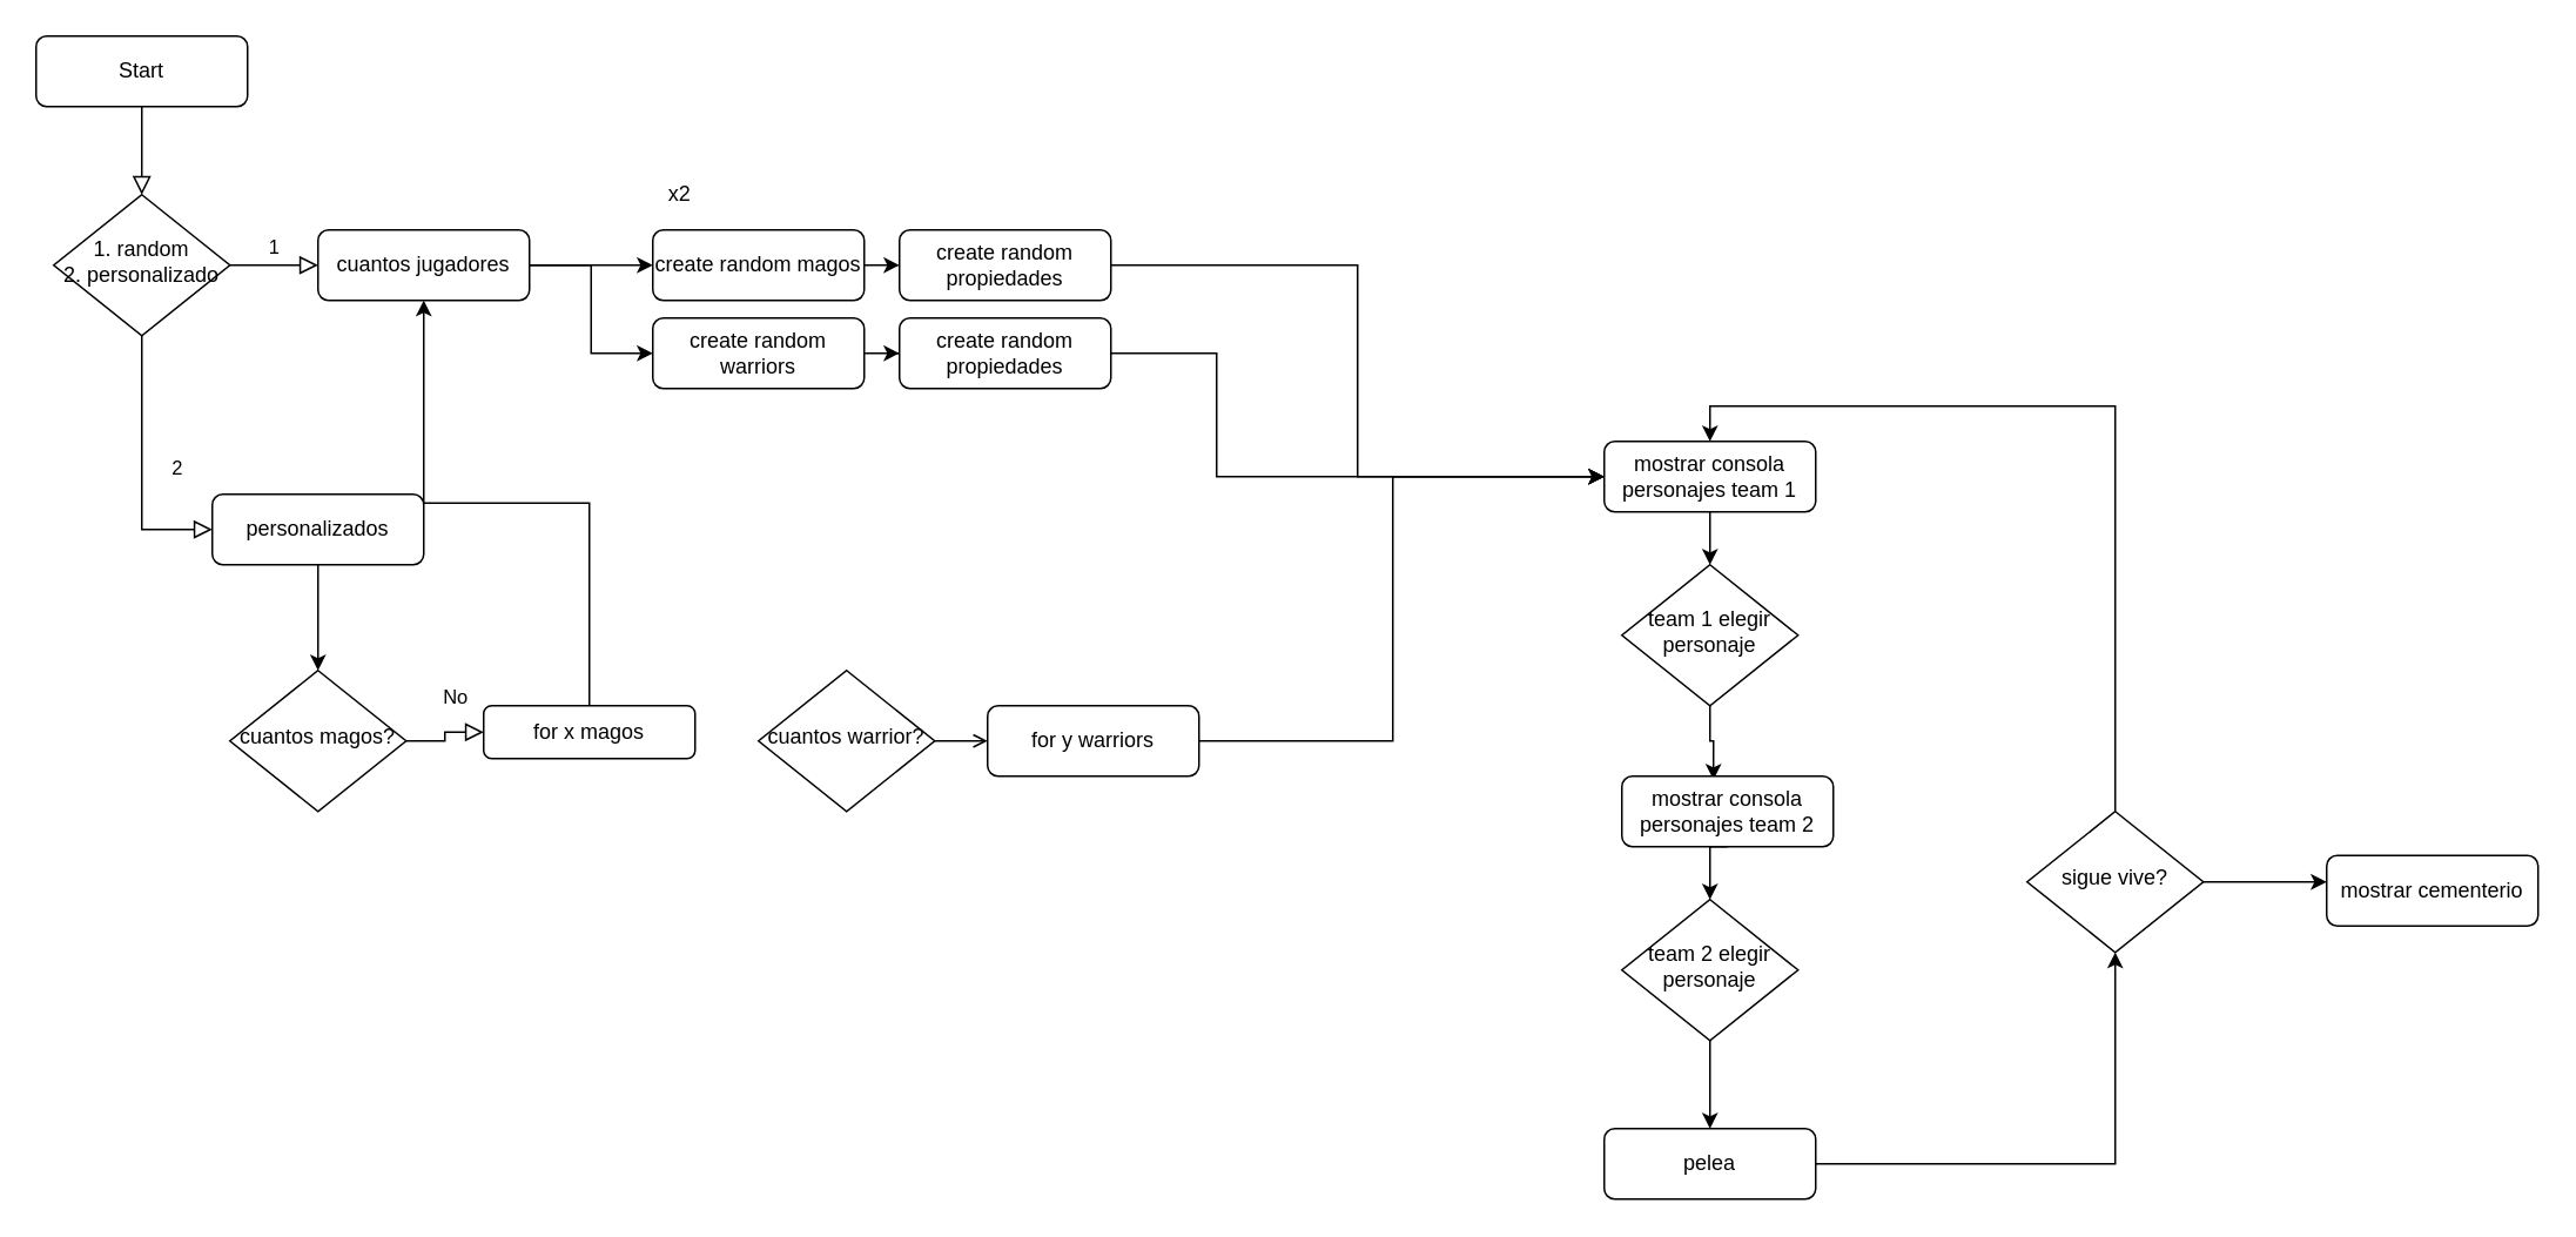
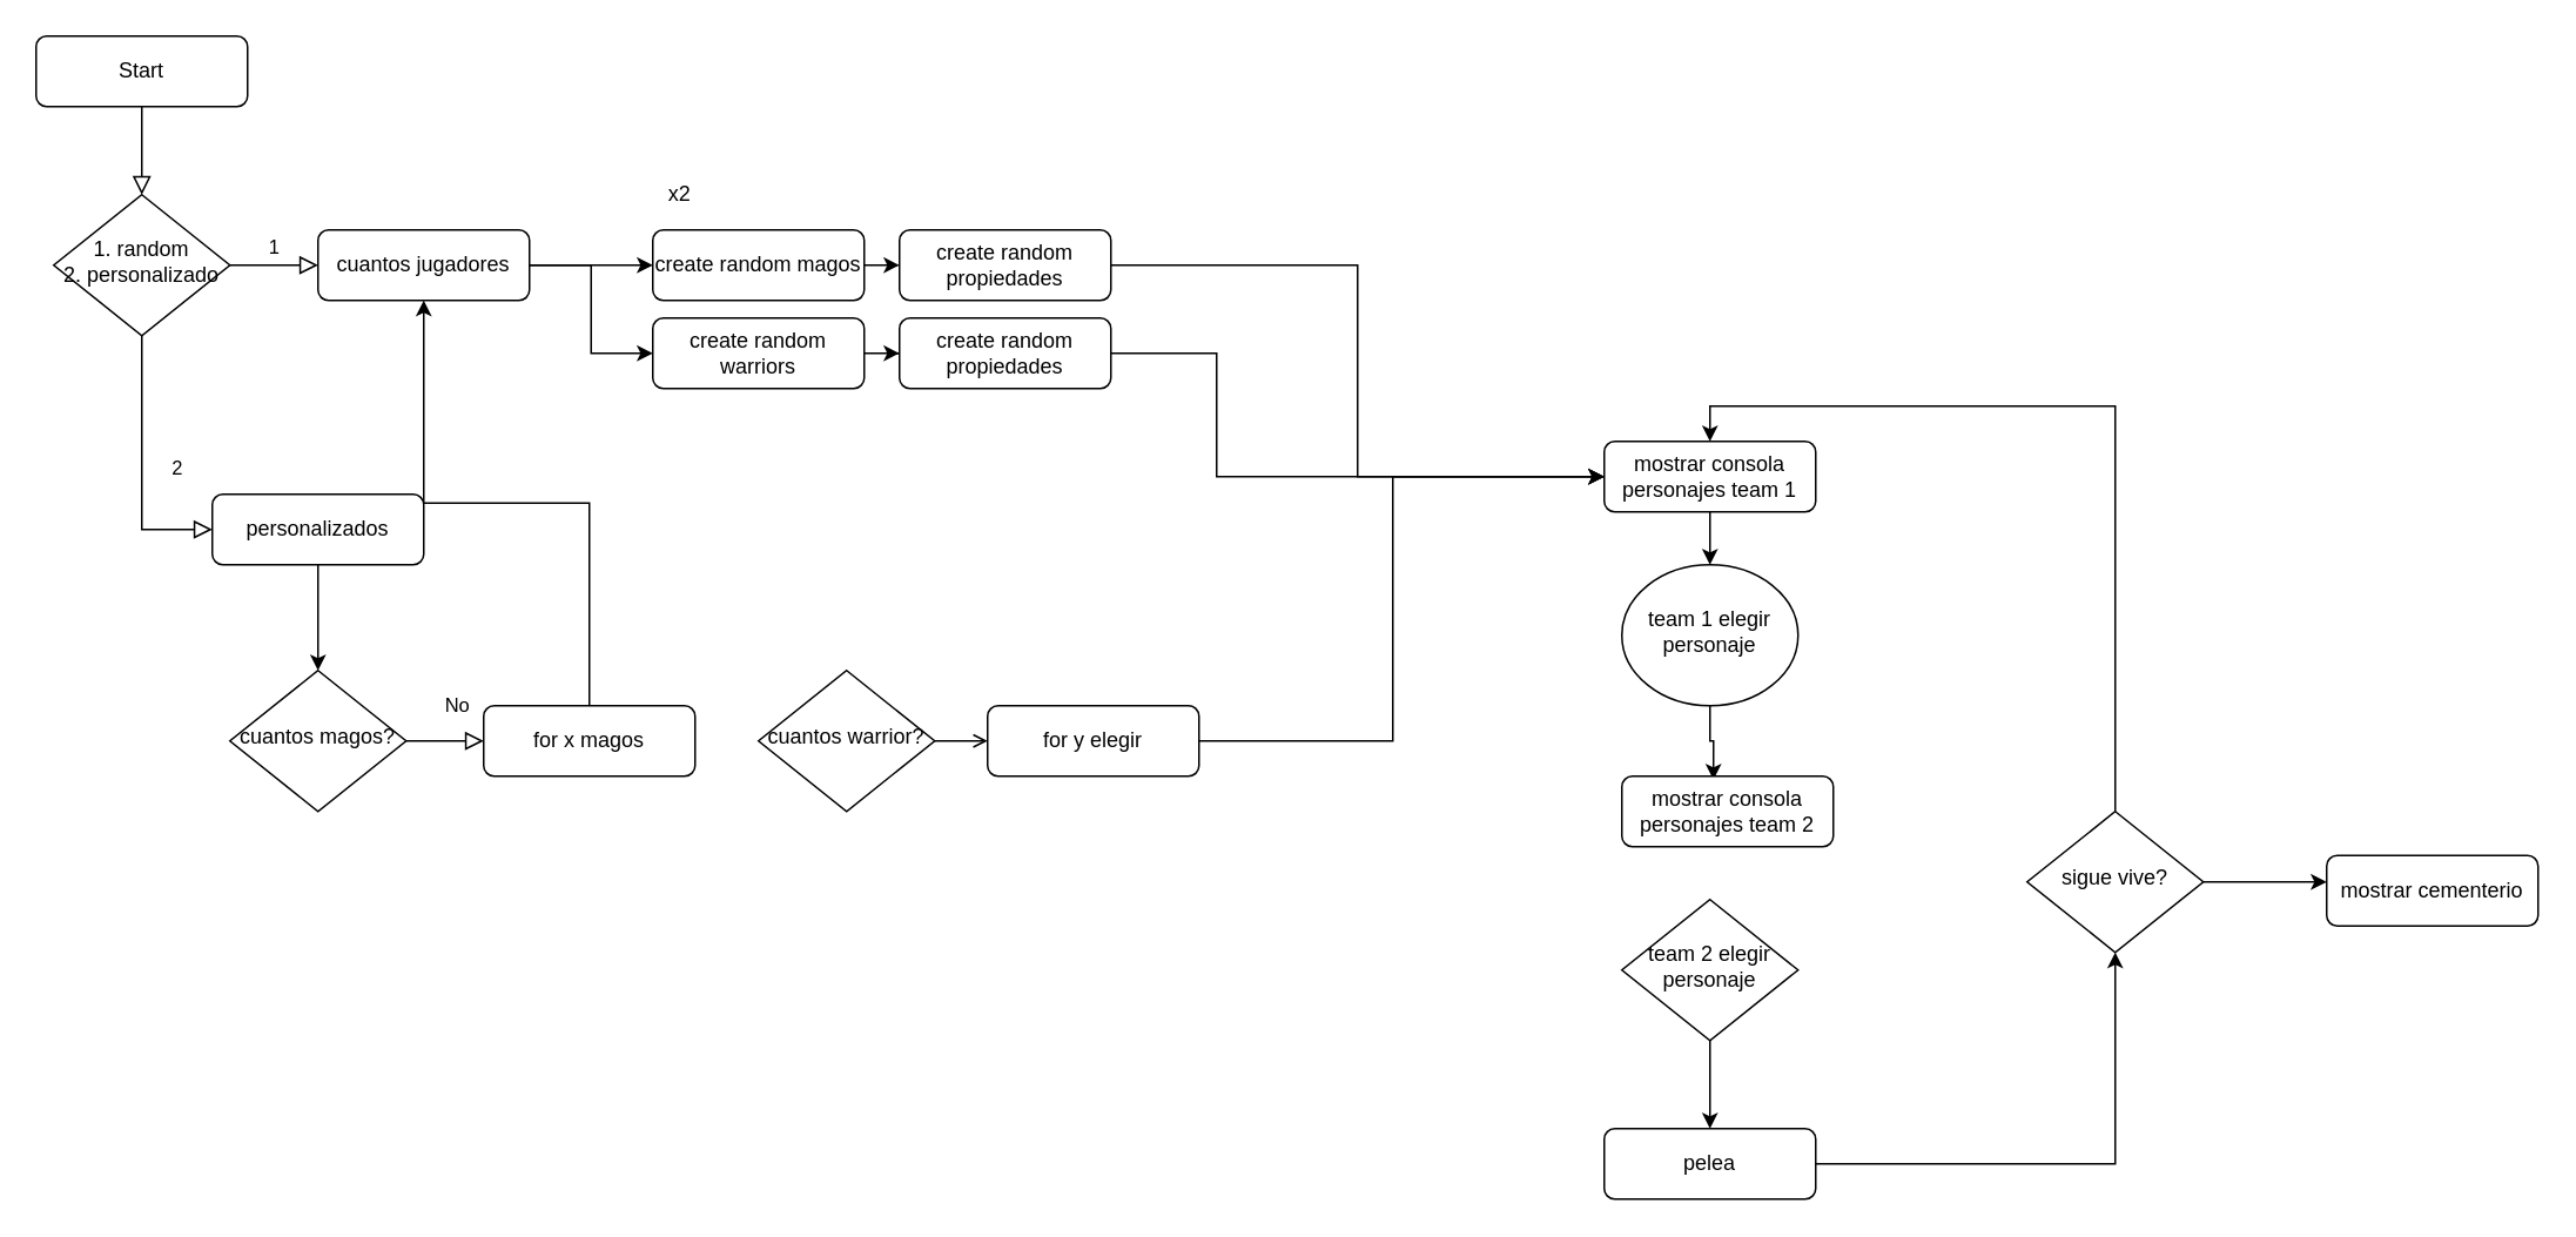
- <mxCell id="32" value="team 1 elegir personaje" style="rhombus;whiteSpace=wrap;html=1;shadow=0;fontFamily=Helvetica;fontSize=12;align=center;strokeWidth=1;spacing=6;spacingTop=-4;" vertex="1" parent="1"><mxGeometry x="920" y="320" width="100" height="80" as="geometry" /></mxCell>
+ <mxCell id="32" value="team 1 elegir personaje" style="ellipse;whiteSpace=wrap;html=1;shadow=0;fontFamily=Helvetica;fontSize=12;align=center;strokeWidth=1;spacing=6;spacingTop=-4;" vertex="1" parent="1"><mxGeometry x="920" y="320" width="100" height="80" as="geometry" /></mxCell>
- <mxCell id="13" value="for x magos" style="rounded=1;whiteSpace=wrap;html=1;fontSize=12;glass=0;strokeWidth=1;shadow=0;" parent="1" vertex="1"><mxGeometry x="274" y="400" width="120" height="30" as="geometry" /></mxCell>
+ <mxCell id="13" value="for x magos" style="rounded=1;whiteSpace=wrap;html=1;fontSize=12;glass=0;strokeWidth=1;shadow=0;" parent="1" vertex="1"><mxGeometry x="274" y="400" width="120" height="40" as="geometry" /></mxCell>
- <mxCell id="30" value="for y warriors" style="rounded=1;whiteSpace=wrap;html=1;fontSize=12;glass=0;strokeWidth=1;shadow=0;" vertex="1" parent="1"><mxGeometry x="560" y="400" width="120" height="40" as="geometry" /></mxCell>
+ <mxCell id="30" value="for y elegir" style="rounded=1;whiteSpace=wrap;html=1;fontSize=12;glass=0;strokeWidth=1;shadow=0;" vertex="1" parent="1"><mxGeometry x="560" y="400" width="120" height="40" as="geometry" /></mxCell>
- <mxCell id="35" style="edgeStyle=orthogonalEdgeStyle;rounded=0;orthogonalLoop=1;jettySize=auto;html=1;exitX=0.5;exitY=1;exitDx=0;exitDy=0;entryX=0.5;entryY=0;entryDx=0;entryDy=0;" edge="1" parent="1" source="36" target="34"><mxGeometry relative="1" as="geometry" /></mxCell>
